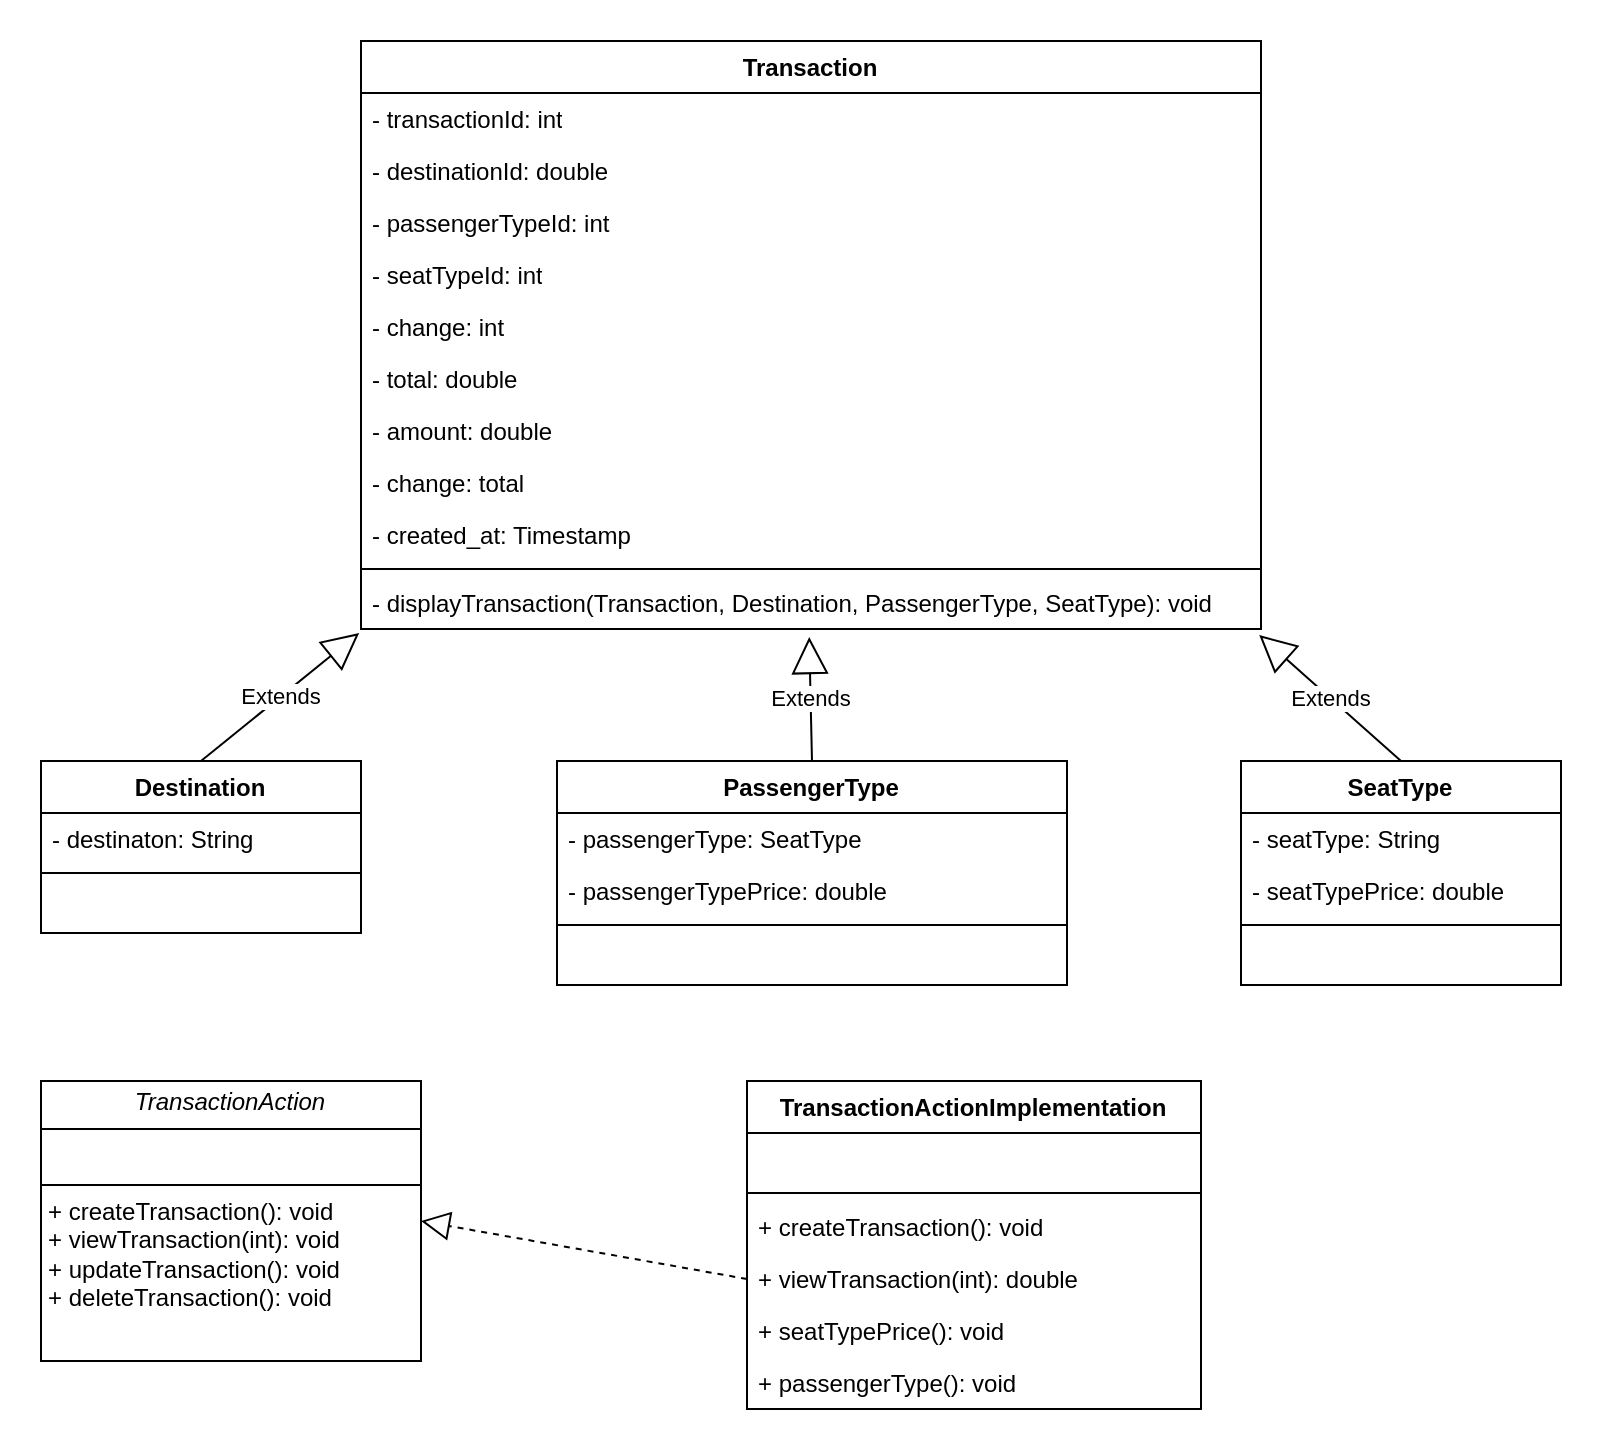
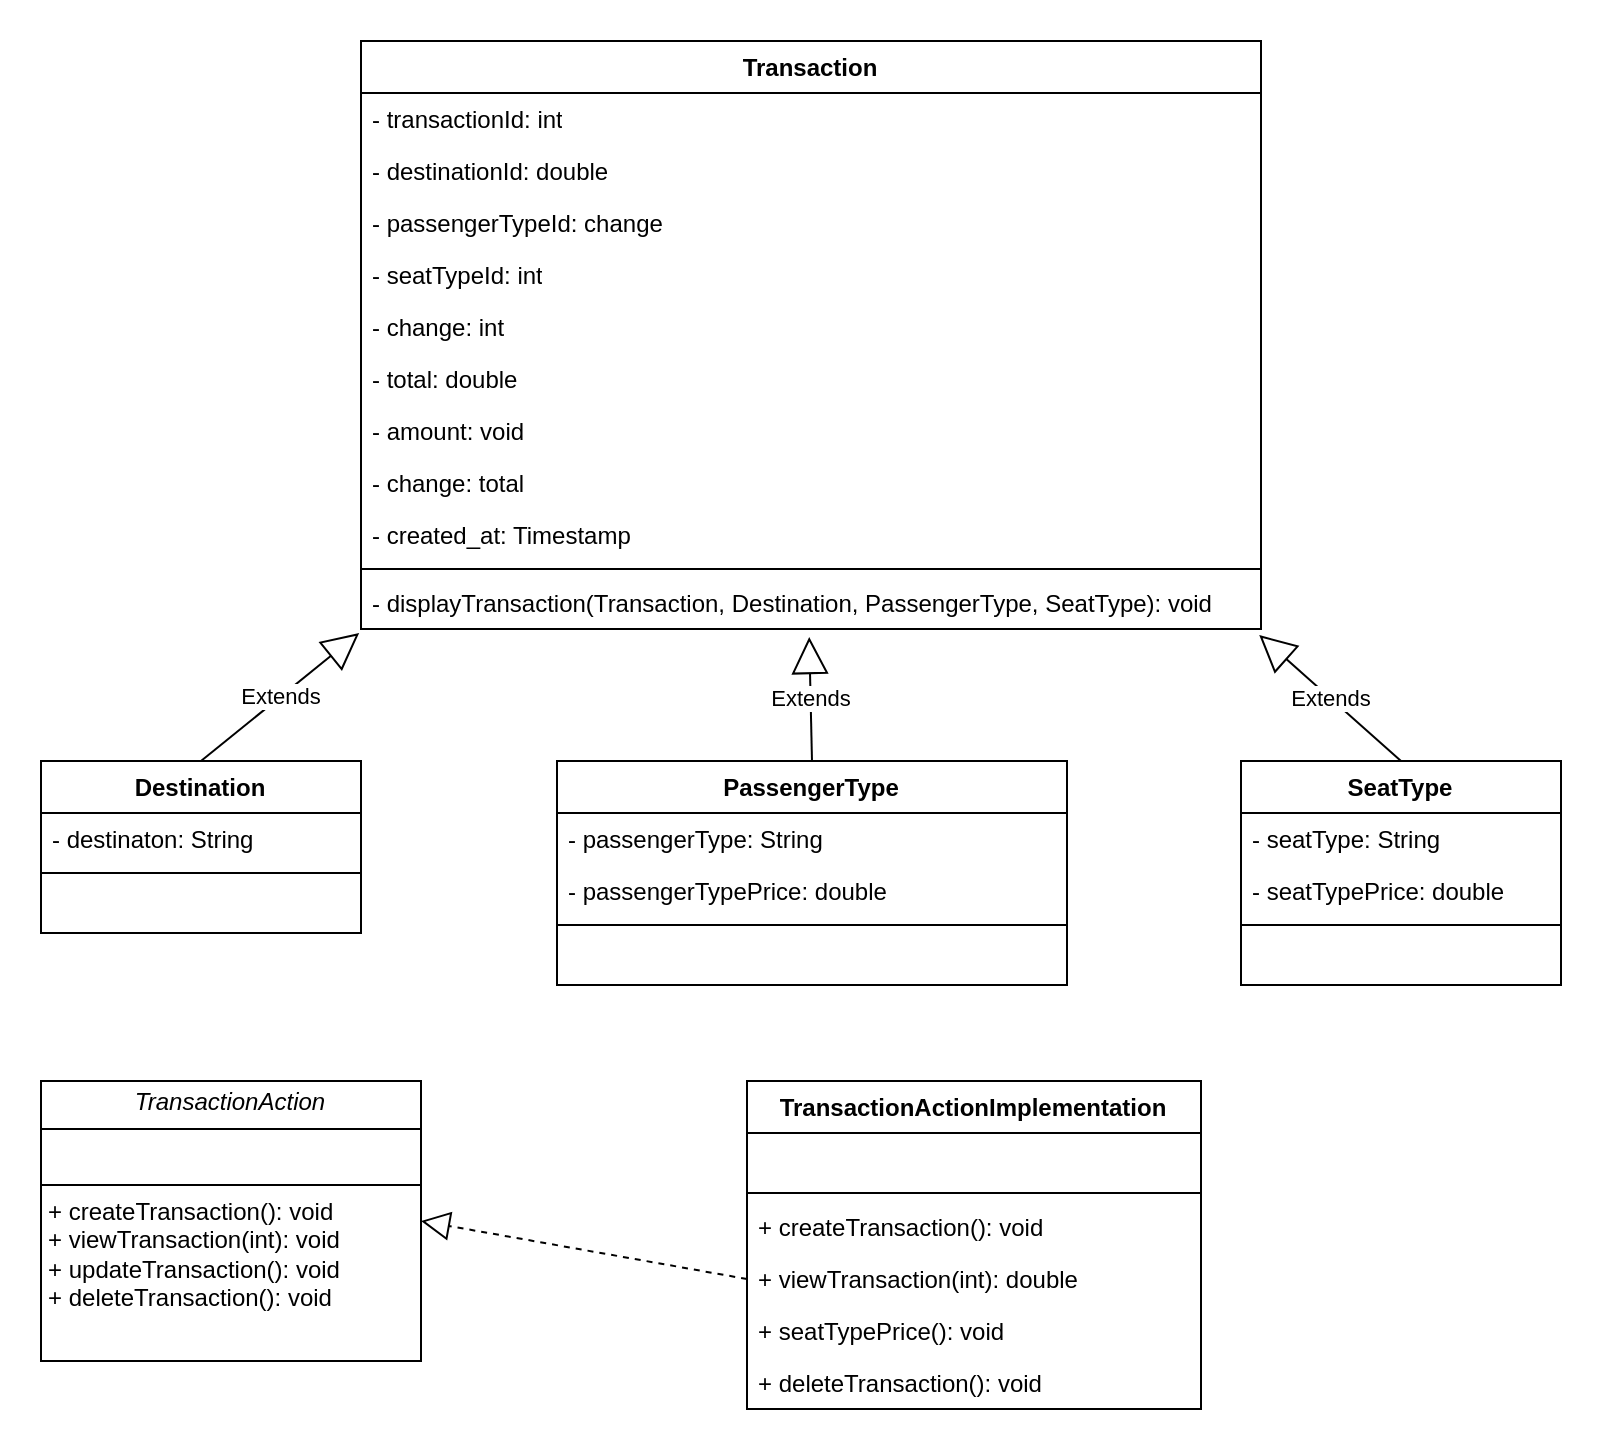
- <mxCell id="5" value="- passengerTypeId: int" style="text;strokeColor=none;fillColor=none;align=left;verticalAlign=top;spacingLeft=4;spacingRight=4;overflow=hidden;rotatable=0;points=[[0,0.5],[1,0.5]];portConstraint=eastwest;whiteSpace=wrap;html=1;" parent="2" vertex="1"><mxGeometry y="78" width="450" height="26" as="geometry" /></mxCell>
+ <mxCell id="5" value="- passengerTypeId: change" style="text;strokeColor=none;fillColor=none;align=left;verticalAlign=top;spacingLeft=4;spacingRight=4;overflow=hidden;rotatable=0;points=[[0,0.5],[1,0.5]];portConstraint=eastwest;whiteSpace=wrap;html=1;" parent="2" vertex="1"><mxGeometry y="78" width="450" height="26" as="geometry" /></mxCell>
- <mxCell id="9" value="- amount: double" style="text;strokeColor=none;fillColor=none;align=left;verticalAlign=top;spacingLeft=4;spacingRight=4;overflow=hidden;rotatable=0;points=[[0,0.5],[1,0.5]];portConstraint=eastwest;whiteSpace=wrap;html=1;" parent="2" vertex="1"><mxGeometry y="182" width="450" height="26" as="geometry" /></mxCell>
+ <mxCell id="9" value="- amount: void" style="text;strokeColor=none;fillColor=none;align=left;verticalAlign=top;spacingLeft=4;spacingRight=4;overflow=hidden;rotatable=0;points=[[0,0.5],[1,0.5]];portConstraint=eastwest;whiteSpace=wrap;html=1;" parent="2" vertex="1"><mxGeometry y="182" width="450" height="26" as="geometry" /></mxCell>
- <mxCell id="19" value="- passengerType: SeatType" style="text;strokeColor=none;fillColor=none;align=left;verticalAlign=top;spacingLeft=4;spacingRight=4;overflow=hidden;rotatable=0;points=[[0,0.5],[1,0.5]];portConstraint=eastwest;whiteSpace=wrap;html=1;" parent="18" vertex="1"><mxGeometry y="26" width="255" height="26" as="geometry" /></mxCell>
+ <mxCell id="19" value="- passengerType: String" style="text;strokeColor=none;fillColor=none;align=left;verticalAlign=top;spacingLeft=4;spacingRight=4;overflow=hidden;rotatable=0;points=[[0,0.5],[1,0.5]];portConstraint=eastwest;whiteSpace=wrap;html=1;" parent="18" vertex="1"><mxGeometry y="26" width="255" height="26" as="geometry" /></mxCell>
- <mxCell id="38" value="+ passengerType(): void" style="text;strokeColor=none;fillColor=none;align=left;verticalAlign=top;spacingLeft=4;spacingRight=4;overflow=hidden;rotatable=0;points=[[0,0.5],[1,0.5]];portConstraint=eastwest;whiteSpace=wrap;html=1;" parent="32" vertex="1"><mxGeometry y="138" width="227" height="26" as="geometry" /></mxCell>
+ <mxCell id="38" value="+ deleteTransaction(): void" style="text;strokeColor=none;fillColor=none;align=left;verticalAlign=top;spacingLeft=4;spacingRight=4;overflow=hidden;rotatable=0;points=[[0,0.5],[1,0.5]];portConstraint=eastwest;whiteSpace=wrap;html=1;" parent="32" vertex="1"><mxGeometry y="138" width="227" height="26" as="geometry" /></mxCell>
